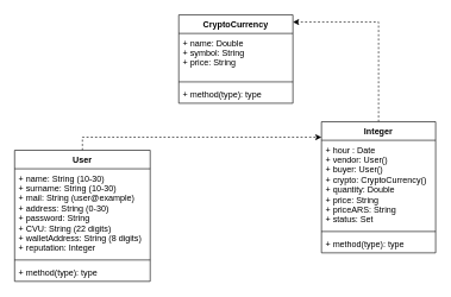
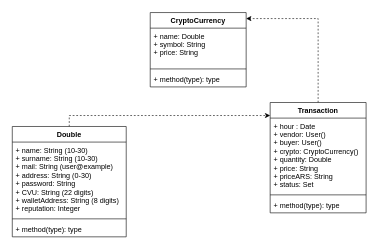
- <mxCell id="12" value="Integer" style="swimlane;fontStyle=1;align=center;verticalAlign=top;childLayout=stackLayout;horizontal=1;startSize=26;horizontalStack=0;resizeParent=1;resizeParentMax=0;resizeLast=0;collapsible=1;marginBottom=0;" vertex="1" parent="1"><mxGeometry x="450" y="170" width="160" height="184" as="geometry" /></mxCell>
+ <mxCell id="12" value="Transaction" style="swimlane;fontStyle=1;align=center;verticalAlign=top;childLayout=stackLayout;horizontal=1;startSize=26;horizontalStack=0;resizeParent=1;resizeParentMax=0;resizeLast=0;collapsible=1;marginBottom=0;" vertex="1" parent="1"><mxGeometry x="450" y="170" width="160" height="184" as="geometry" /></mxCell>
- <mxCell id="3" value="User" style="swimlane;fontStyle=1;align=center;verticalAlign=top;childLayout=stackLayout;horizontal=1;startSize=26;horizontalStack=0;resizeParent=1;resizeParentMax=0;resizeLast=0;collapsible=1;marginBottom=0;" vertex="1" parent="1"><mxGeometry x="20" y="210" width="190" height="184" as="geometry" /></mxCell>
+ <mxCell id="3" value="Double" style="swimlane;fontStyle=1;align=center;verticalAlign=top;childLayout=stackLayout;horizontal=1;startSize=26;horizontalStack=0;resizeParent=1;resizeParentMax=0;resizeLast=0;collapsible=1;marginBottom=0;" vertex="1" parent="1"><mxGeometry x="20" y="210" width="190" height="184" as="geometry" /></mxCell>
